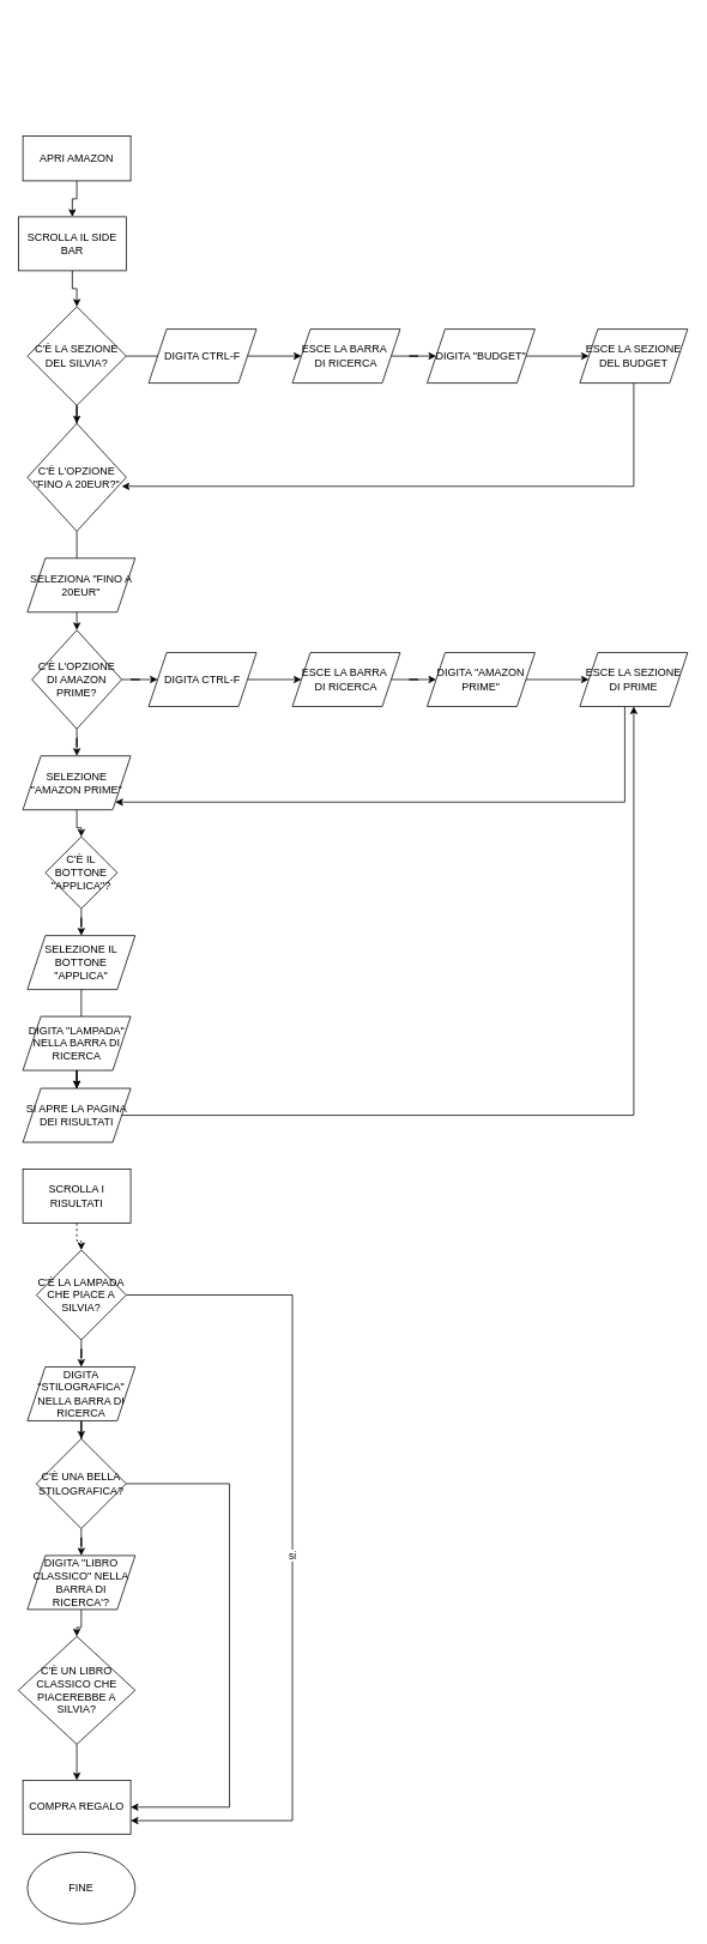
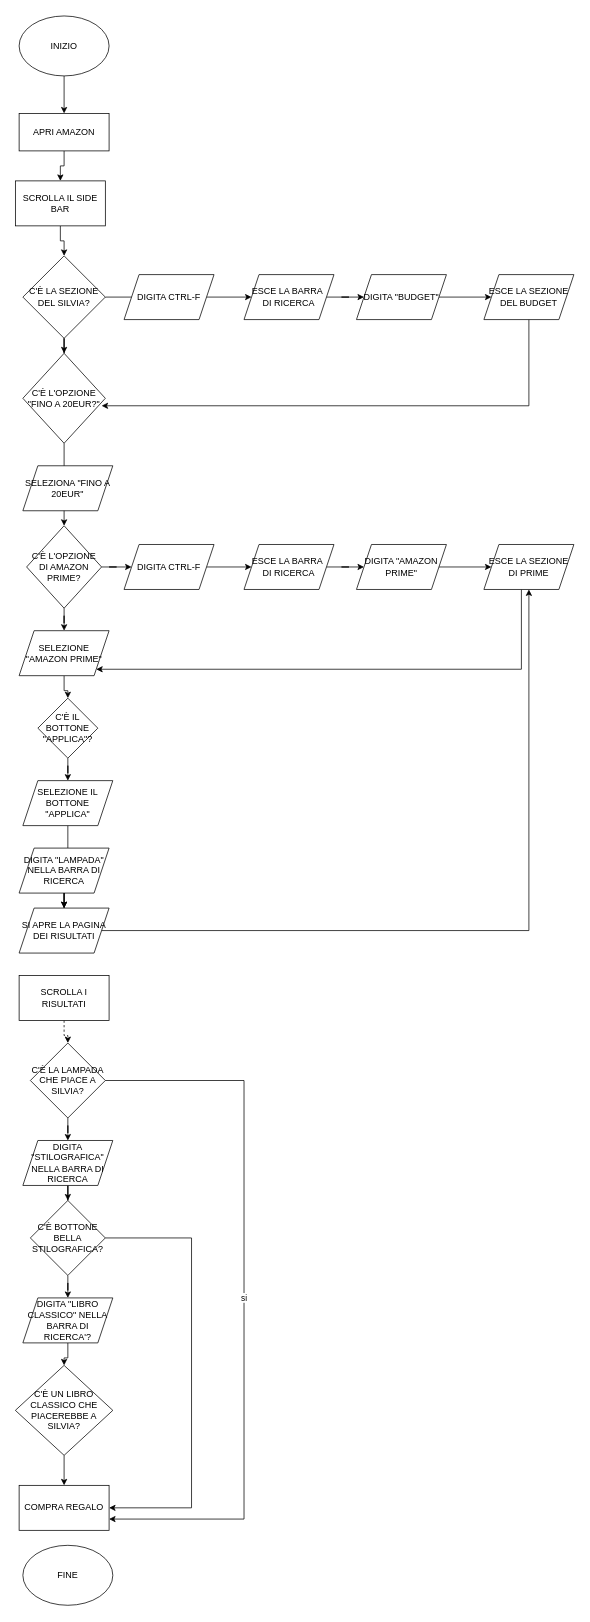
+ <mxCell id="3" value="INIZIO" style="ellipse;whiteSpace=wrap;html=1;" vertex="1" parent="1"><mxGeometry x="25" y="20" width="120" height="80" as="geometry" /></mxCell>
+ <mxCell id="2" value="" style="edgeStyle=orthogonalEdgeStyle;rounded=0;orthogonalLoop=1;jettySize=auto;html=1;" edge="1" parent="1" source="3" target="5"><mxGeometry relative="1" as="geometry" /></mxCell>
- <mxCell id="36" value="C'È UNA BELLA STILOGRAFICA?" style="rhombus;whiteSpace=wrap;html=1;" vertex="1" parent="1"><mxGeometry x="40" y="1600" width="100" height="100" as="geometry" /></mxCell>
+ <mxCell id="36" value="C'È BOTTONE BELLA STILOGRAFICA?" style="rhombus;whiteSpace=wrap;html=1;" vertex="1" parent="1"><mxGeometry x="40" y="1600" width="100" height="100" as="geometry" /></mxCell>
